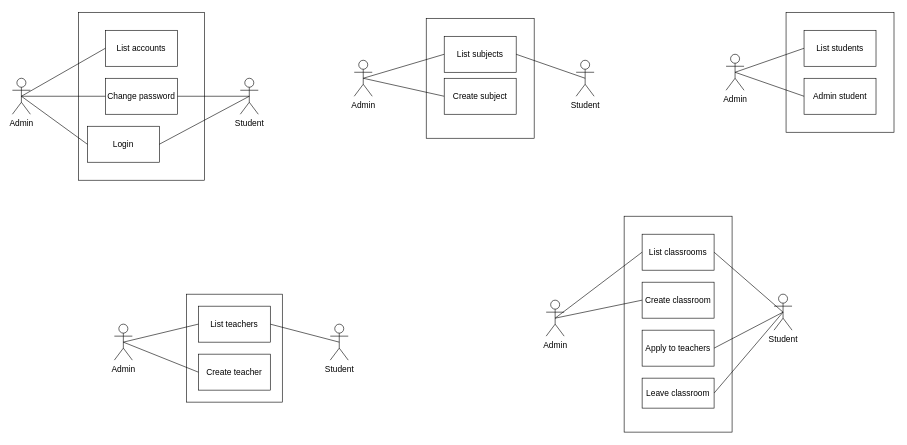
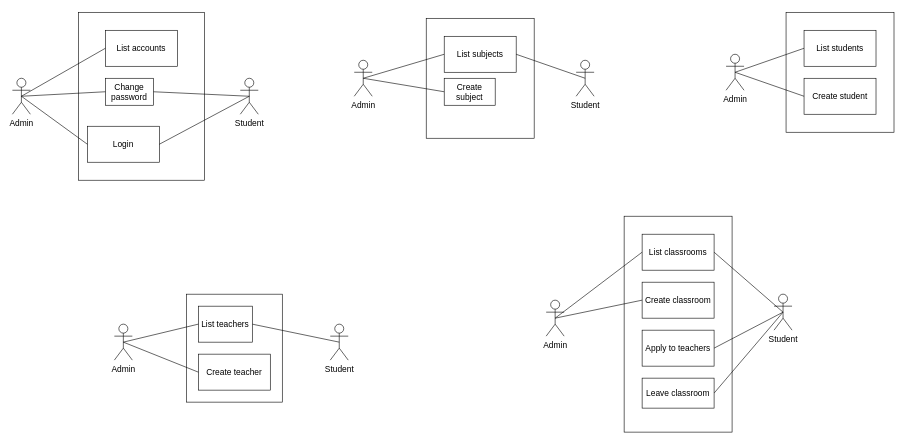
- <mxCell id="24" value="Change password" style="rounded=0;whiteSpace=wrap;html=1;fontSize=14;" parent="1" vertex="1"><mxGeometry x="175" y="130" width="120" height="60" as="geometry" /></mxCell>
+ <mxCell id="24" value="Change password" style="rounded=0;whiteSpace=wrap;html=1;fontSize=14;" parent="1" vertex="1"><mxGeometry x="175" y="130" width="80" height="45" as="geometry" /></mxCell>
- <mxCell id="23" value="Create subject" style="rounded=0;whiteSpace=wrap;html=1;fontSize=14;" parent="1" vertex="1"><mxGeometry x="740" y="130" width="120" height="60" as="geometry" /></mxCell>
+ <mxCell id="23" value="Create subject" style="rounded=0;whiteSpace=wrap;html=1;fontSize=14;" parent="1" vertex="1"><mxGeometry x="740" y="130" width="85" height="45" as="geometry" /></mxCell>
- <mxCell id="36" value="Admin student" style="rounded=0;whiteSpace=wrap;html=1;fontSize=14;" parent="1" vertex="1"><mxGeometry x="1340" y="130" width="120" height="60" as="geometry" /></mxCell>
+ <mxCell id="36" value="Create student" style="rounded=0;whiteSpace=wrap;html=1;fontSize=14;" parent="1" vertex="1"><mxGeometry x="1340" y="130" width="120" height="60" as="geometry" /></mxCell>
- <mxCell id="22" value="List teachers" style="rounded=0;whiteSpace=wrap;html=1;fontSize=14;" parent="1" vertex="1"><mxGeometry x="330" y="510" width="120" height="60" as="geometry" /></mxCell>
+ <mxCell id="22" value="List teachers" style="rounded=0;whiteSpace=wrap;html=1;fontSize=14;" parent="1" vertex="1"><mxGeometry x="330" y="510" width="90" height="60" as="geometry" /></mxCell>
